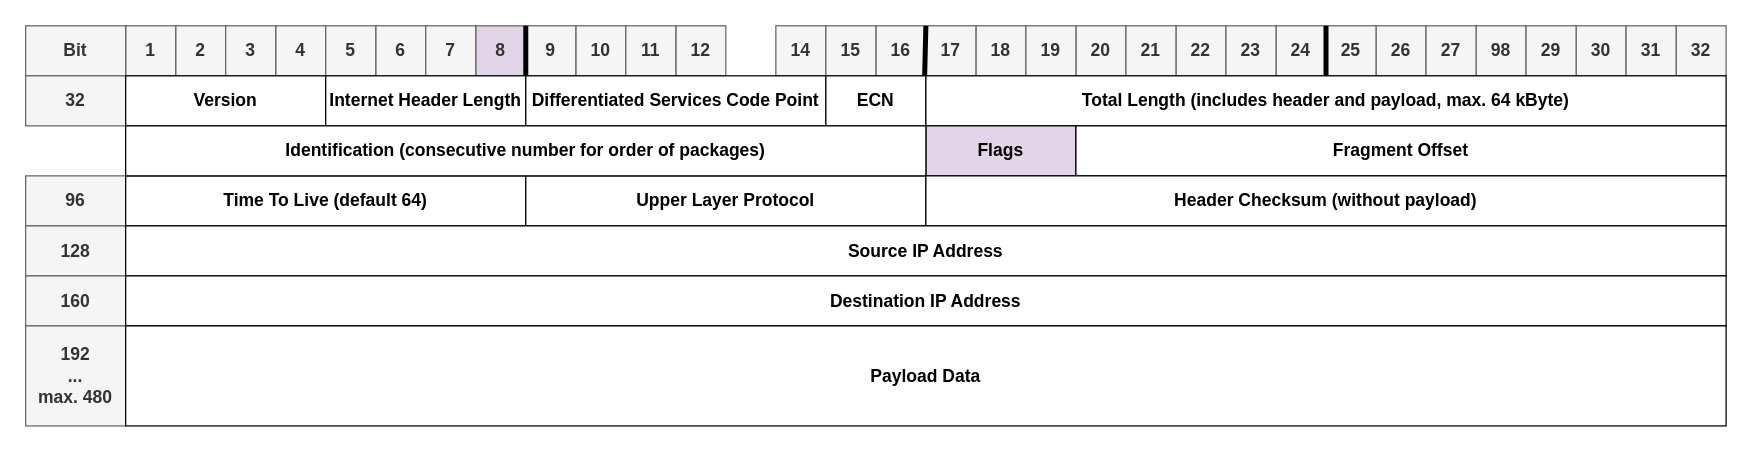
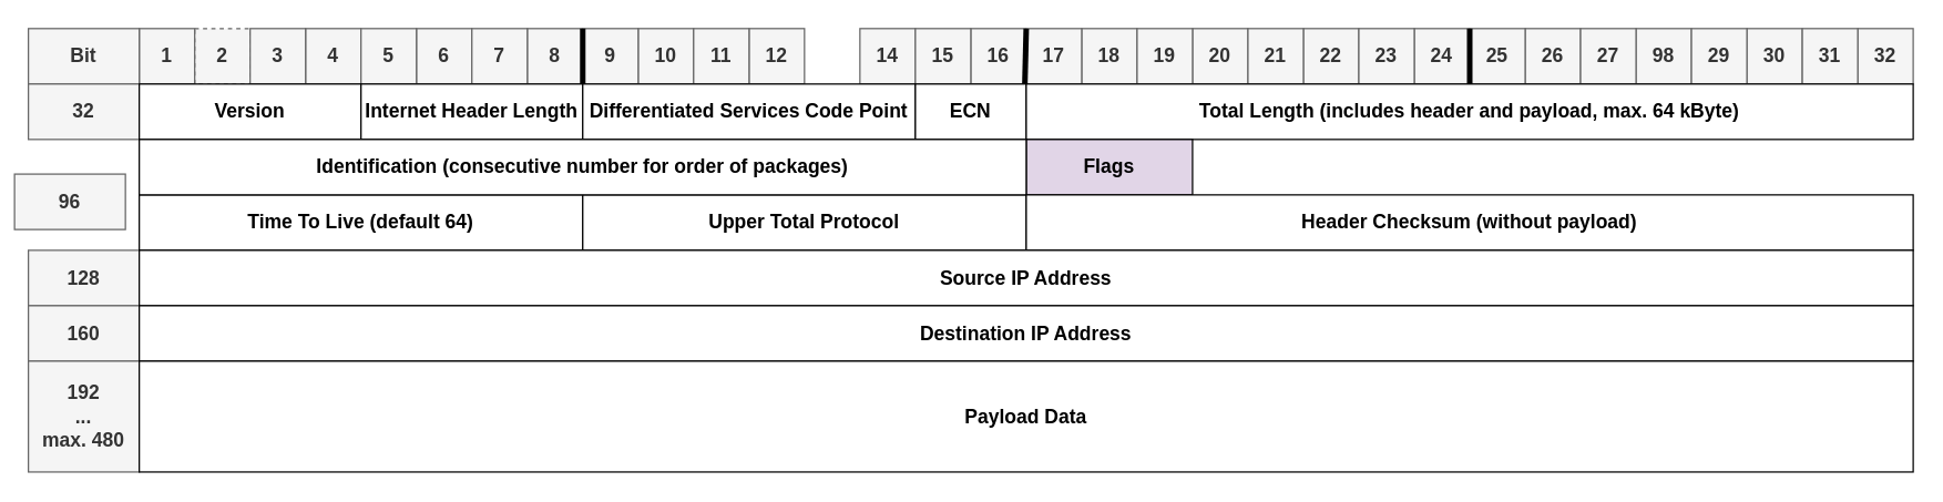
- <mxCell id="2" value="2" style="rounded=0;whiteSpace=wrap;html=1;fontSize=14;fontStyle=1;fillColor=#f5f5f5;strokeColor=#666666;fontColor=#333333;" parent="1" vertex="1"><mxGeometry x="140" y="20" width="40" height="40" as="geometry" /></mxCell>
+ <mxCell id="2" value="2" style="rounded=0;whiteSpace=wrap;html=1;fontSize=14;fontStyle=1;fillColor=#f5f5f5;strokeColor=#666666;fontColor=#333333;dashed=1;" parent="1" vertex="1"><mxGeometry x="140" y="20" width="40" height="40" as="geometry" /></mxCell>
- <mxCell id="8" value="8" style="rounded=0;whiteSpace=wrap;html=1;fontSize=14;fontStyle=1;fillColor=#e1d5e7;strokeColor=#666666;fontColor=#333333;" parent="1" vertex="1"><mxGeometry x="380" y="20" width="40" height="40" as="geometry" /></mxCell>
+ <mxCell id="8" value="8" style="rounded=0;whiteSpace=wrap;html=1;fontSize=14;fontStyle=1;fillColor=#f5f5f5;strokeColor=#666666;fontColor=#333333;" parent="1" vertex="1"><mxGeometry x="380" y="20" width="40" height="40" as="geometry" /></mxCell>
- <mxCell id="51" value="Fragment Offset" style="rounded=0;whiteSpace=wrap;html=1;fontSize=14;fontStyle=1" parent="1" vertex="1"><mxGeometry x="860" y="100" width="520" height="40" as="geometry" /></mxCell>
- <mxCell id="35" value="96" style="rounded=0;whiteSpace=wrap;html=1;fontSize=14;fontStyle=1;fillColor=#f5f5f5;strokeColor=#666666;fontColor=#333333;" parent="1" vertex="1"><mxGeometry x="20" y="140" width="80" height="40" as="geometry" /></mxCell>
+ <mxCell id="35" value="96" style="rounded=0;whiteSpace=wrap;html=1;fontSize=14;fontStyle=1;fillColor=#f5f5f5;strokeColor=#666666;fontColor=#333333;" parent="1" vertex="1"><mxGeometry x="10" y="125" width="80" height="40" as="geometry" /></mxCell>
- <mxCell id="46" value="Upper Layer Protocol" style="rounded=0;whiteSpace=wrap;html=1;fontSize=14;fontStyle=1" parent="1" vertex="1"><mxGeometry x="420" y="140" width="320" height="40" as="geometry" /></mxCell>
+ <mxCell id="46" value="Upper Total Protocol" style="rounded=0;whiteSpace=wrap;html=1;fontSize=14;fontStyle=1" parent="1" vertex="1"><mxGeometry x="420" y="140" width="320" height="40" as="geometry" /></mxCell>
